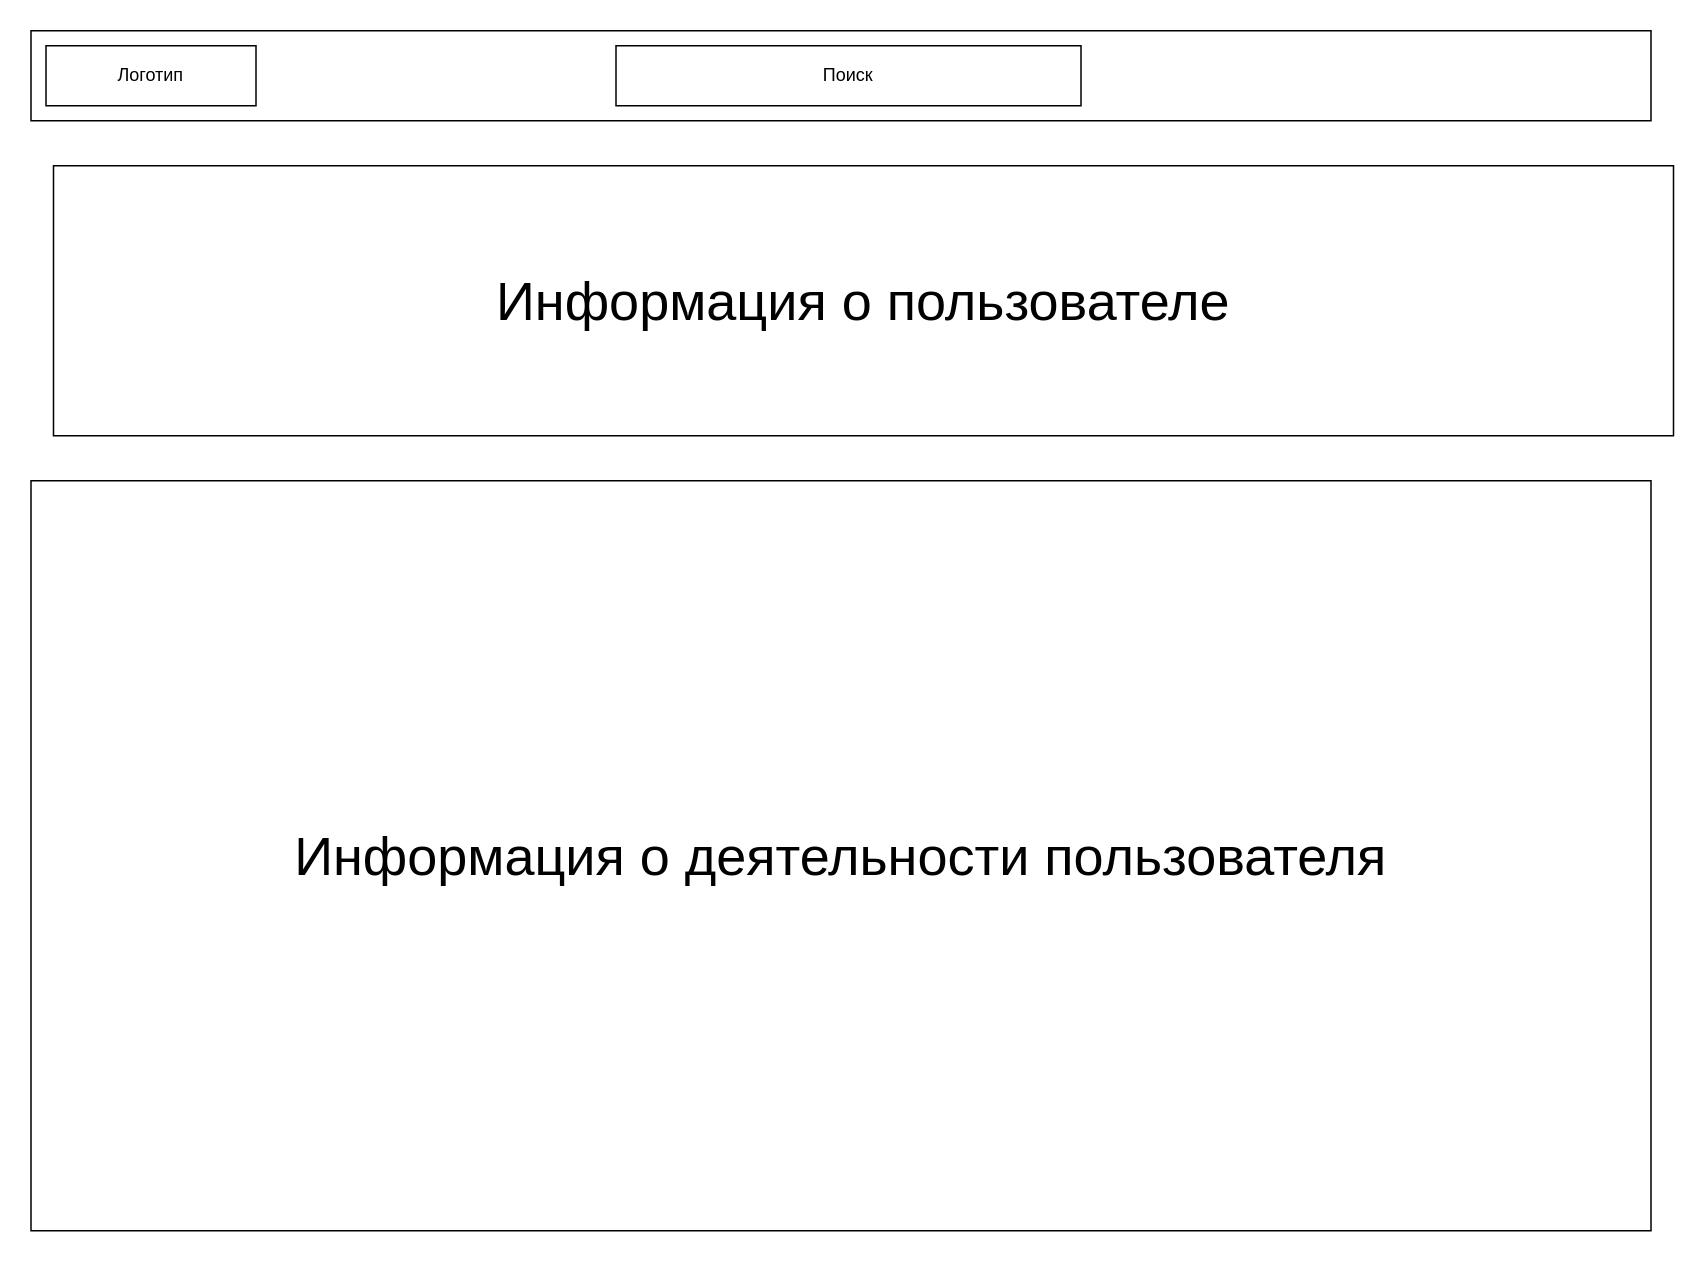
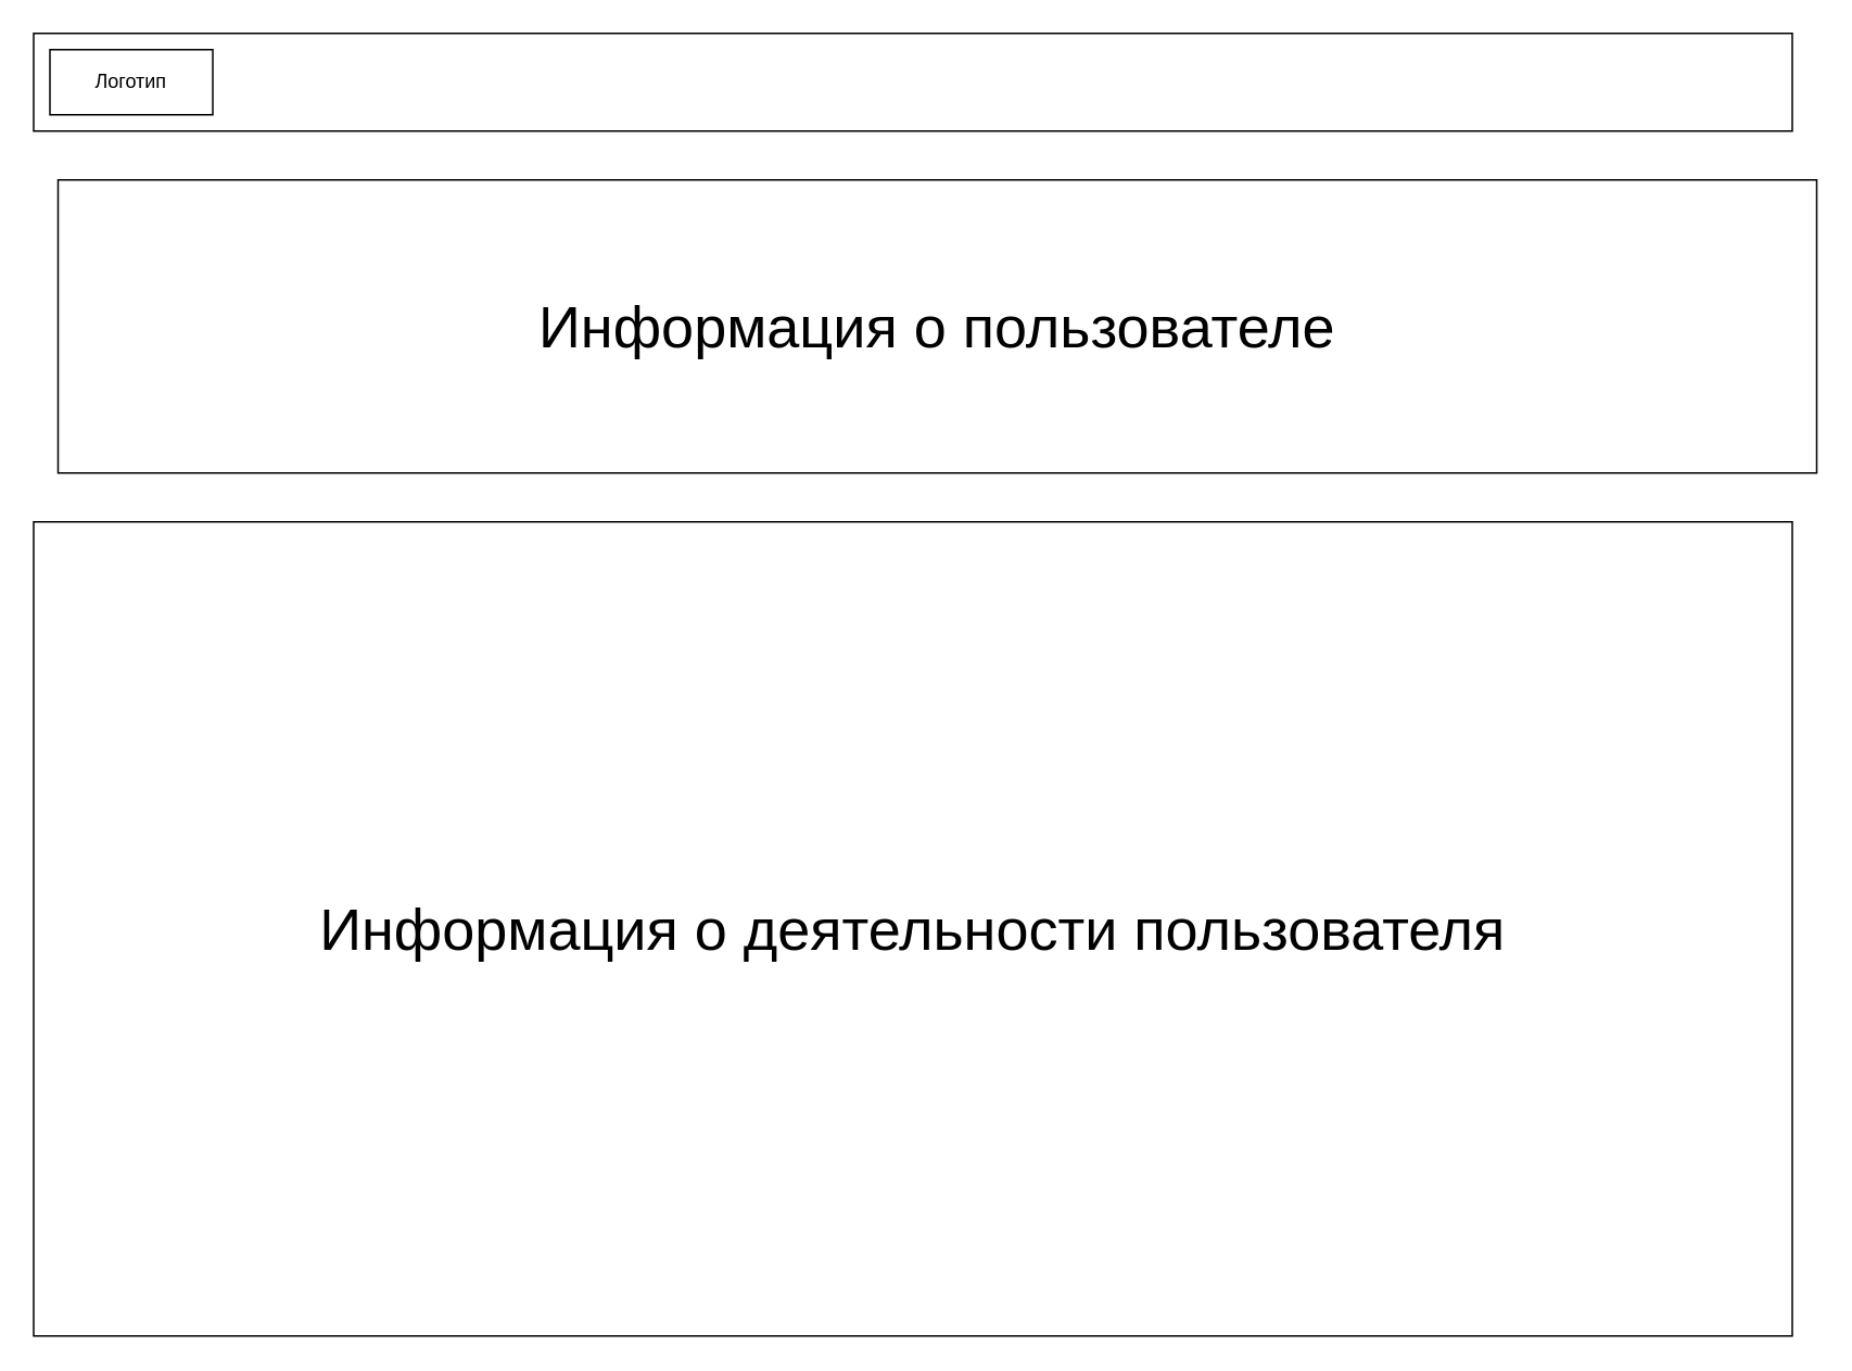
- <mxCell id="3" value="Логотип" style="rounded=0;whiteSpace=wrap;html=1;" vertex="1" parent="1"><mxGeometry x="30" y="30" width="140" height="40" as="geometry" /></mxCell>
+ <mxCell id="3" value="Логотип" style="rounded=0;whiteSpace=wrap;html=1;" vertex="1" parent="1"><mxGeometry x="30" y="30" width="100" height="40" as="geometry" /></mxCell>
- <mxCell id="4" value="Поиск" style="rounded=0;whiteSpace=wrap;html=1;" vertex="1" parent="1"><mxGeometry x="410" y="30" width="310" height="40" as="geometry" /></mxCell>
